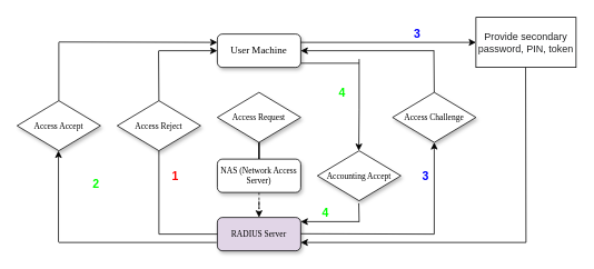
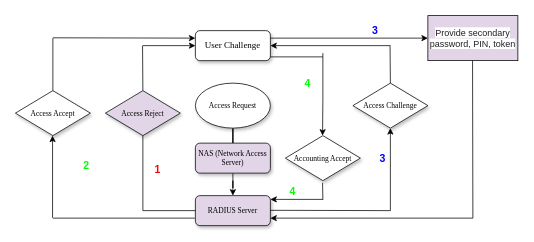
- <mxCell id="18" value="&lt;span style=&quot;color: rgb(32 , 33 , 34) ; font-family: sans-serif ; background-color: rgb(255 , 255 , 255)&quot;&gt;&lt;font style=&quot;font-size: 12px&quot;&gt;Provide secondary password, PIN, token&lt;/font&gt;&lt;/span&gt;" style="rounded=0;whiteSpace=wrap;html=1;" vertex="1" parent="1"><mxGeometry x="570" y="20" width="120" height="60" as="geometry" /></mxCell>
+ <mxCell id="18" value="&lt;span style=&quot;color: rgb(32 , 33 , 34) ; font-family: sans-serif ; background-color: rgb(255 , 255 , 255)&quot;&gt;&lt;font style=&quot;font-size: 12px&quot;&gt;Provide secondary password, PIN, token&lt;/font&gt;&lt;/span&gt;" style="rounded=0;whiteSpace=wrap;html=1;fillColor=#e1d5e7;" vertex="1" parent="1"><mxGeometry x="570" y="20" width="120" height="60" as="geometry" /></mxCell>
- <mxCell id="2" value="&lt;font style=&quot;font-size: 12px&quot;&gt;User Machine&lt;/font&gt;" style="rounded=1;whiteSpace=wrap;html=1;shadow=1;labelBackgroundColor=none;strokeWidth=1;fontFamily=Verdana;fontSize=8;align=center;" vertex="1" parent="1"><mxGeometry x="260" y="40" width="100" height="40" as="geometry" /></mxCell>
+ <mxCell id="2" value="&lt;font style=&quot;font-size: 12px&quot;&gt;User Challenge&lt;/font&gt;" style="rounded=1;whiteSpace=wrap;html=1;shadow=1;labelBackgroundColor=none;strokeWidth=1;fontFamily=Verdana;fontSize=8;align=center;" vertex="1" parent="1"><mxGeometry x="260" y="40" width="100" height="40" as="geometry" /></mxCell>
- <mxCell id="4" value="&lt;font style=&quot;font-size: 10px&quot;&gt;Access Request&lt;/font&gt;" style="rhombus;whiteSpace=wrap;html=1;rounded=0;shadow=1;labelBackgroundColor=none;strokeWidth=1;fontFamily=Verdana;fontSize=8;align=center;" vertex="1" parent="1"><mxGeometry x="260" y="110" width="100" height="60" as="geometry" /></mxCell>
+ <mxCell id="4" value="&lt;font style=&quot;font-size: 10px&quot;&gt;Access Request&lt;/font&gt;" style="ellipse;whiteSpace=wrap;html=1;shadow=1;labelBackgroundColor=none;strokeWidth=1;fontFamily=Verdana;fontSize=8;align=center;" vertex="1" parent="1"><mxGeometry x="260" y="110" width="100" height="60" as="geometry" /></mxCell>
- <mxCell id="13" value="&lt;font style=&quot;font-size: 10px&quot;&gt;Access Reject&lt;/font&gt;" style="rhombus;whiteSpace=wrap;html=1;rounded=0;shadow=1;labelBackgroundColor=none;strokeWidth=1;fontFamily=Verdana;fontSize=8;align=center;" vertex="1" parent="1"><mxGeometry x="140" y="120" width="100" height="60" as="geometry" /></mxCell>
+ <mxCell id="13" value="&lt;font style=&quot;font-size: 10px&quot;&gt;Access Reject&lt;/font&gt;" style="rhombus;whiteSpace=wrap;html=1;rounded=0;shadow=1;labelBackgroundColor=none;strokeWidth=1;fontFamily=Verdana;fontSize=8;align=center;fillColor=#e1d5e7;" vertex="1" parent="1"><mxGeometry x="140" y="120" width="100" height="60" as="geometry" /></mxCell>
- <mxCell id="27" value="&lt;b&gt;&lt;font color=&quot;#ff0000&quot; style=&quot;font-size: 14px&quot;&gt;1&lt;/font&gt;&lt;/b&gt;" style="text;html=1;strokeColor=none;fillColor=none;align=center;verticalAlign=middle;whiteSpace=wrap;rounded=0;" vertex="1" parent="1"><mxGeometry x="190" y="200" width="40" height="20" as="geometry" /></mxCell>
+ <mxCell id="27" value="&lt;b&gt;&lt;font color=&quot;#ff0000&quot; style=&quot;font-size: 14px&quot;&gt;1&lt;/font&gt;&lt;/b&gt;" style="text;html=1;strokeColor=none;fillColor=none;align=center;verticalAlign=middle;whiteSpace=wrap;rounded=0;" vertex="1" parent="1"><mxGeometry x="190" y="215" width="40" height="20" as="geometry" /></mxCell>
- <mxCell id="6" value="&lt;font style=&quot;font-size: 10px&quot;&gt;NAS (Network Access Server)&lt;/font&gt;" style="rounded=1;whiteSpace=wrap;html=1;shadow=1;labelBackgroundColor=none;strokeWidth=1;fontFamily=Verdana;fontSize=8;align=center;" vertex="1" parent="1"><mxGeometry x="260" y="190" width="100" height="40" as="geometry" /></mxCell>
+ <mxCell id="6" value="&lt;font style=&quot;font-size: 10px&quot;&gt;NAS (Network Access Server)&lt;/font&gt;" style="rounded=1;whiteSpace=wrap;html=1;shadow=1;labelBackgroundColor=none;strokeWidth=1;fontFamily=Verdana;fontSize=8;align=center;fillColor=#e1d5e7;" vertex="1" parent="1"><mxGeometry x="260" y="190" width="100" height="40" as="geometry" /></mxCell>
- <mxCell id="5" value="" style="edgeStyle=orthogonalEdgeStyle;rounded=0;orthogonalLoop=1;jettySize=auto;html=1;dashed=1;" edge="1" parent="1" source="6" target="7"><mxGeometry relative="1" as="geometry" /></mxCell>
+ <mxCell id="5" value="" style="edgeStyle=orthogonalEdgeStyle;rounded=0;orthogonalLoop=1;jettySize=auto;html=1;" edge="1" parent="1" source="6" target="7"><mxGeometry relative="1" as="geometry" /></mxCell>
